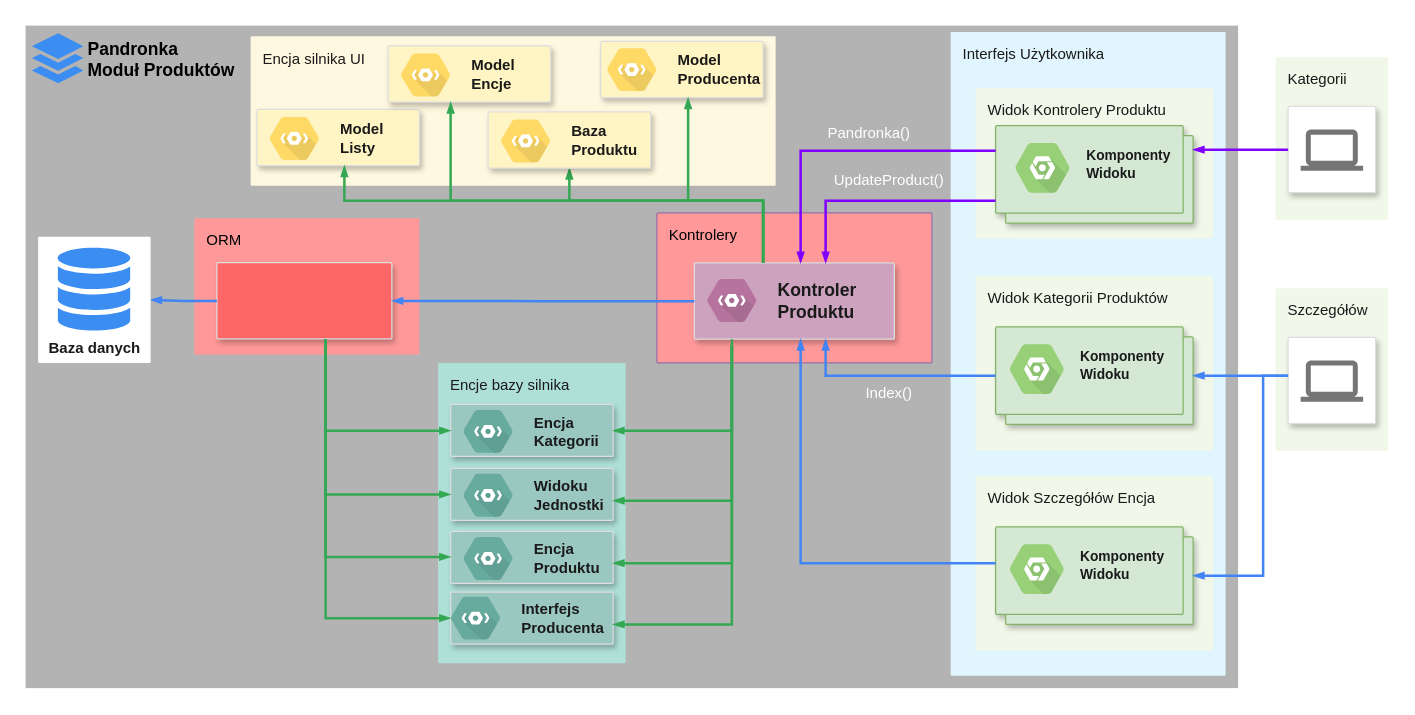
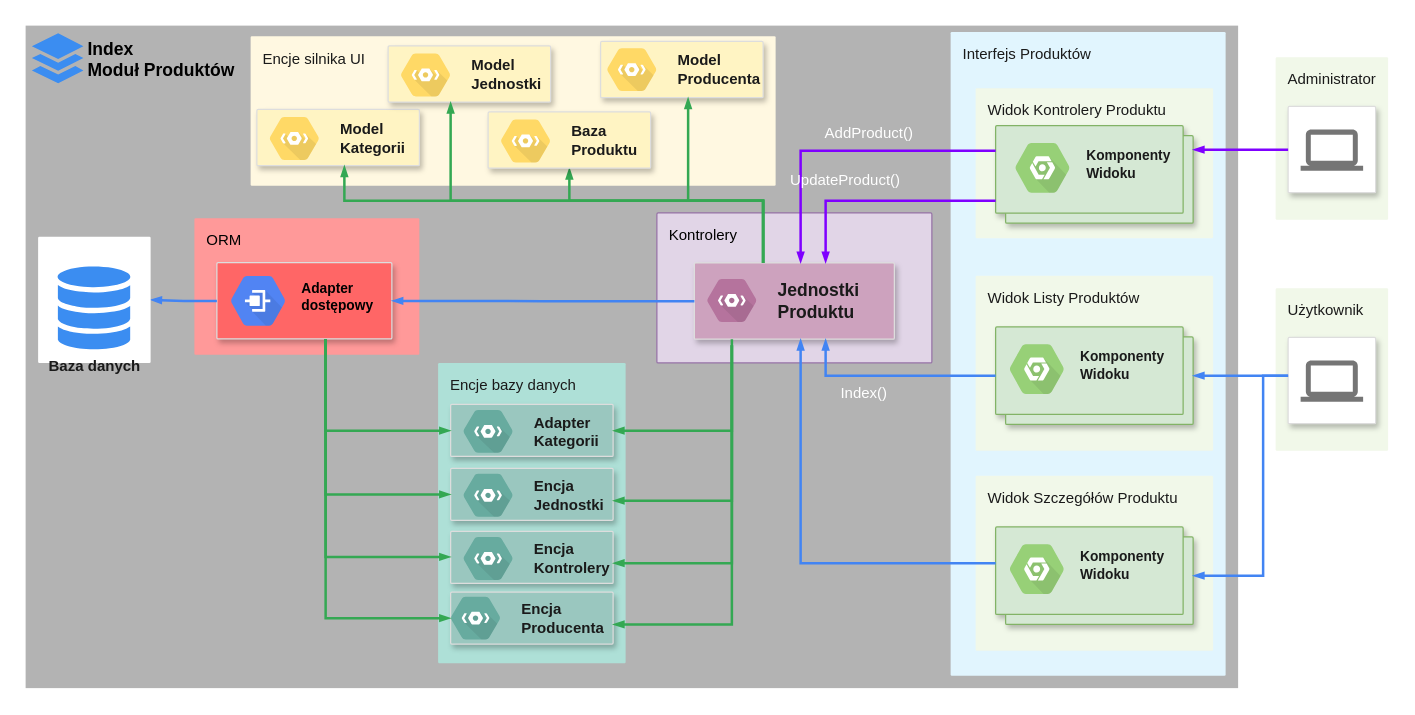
- <mxCell id="6" value="Interfejs Użytkownika" style="points=[[0,0,0],[0.25,0,0],[0.5,0,0],[0.75,0,0],[1,0,0],[1,0.25,0],[1,0.5,0],[1,0.75,0],[1,1,0],[0.75,1,0],[0.5,1,0],[0.25,1,0],[0,1,0],[0,0.75,0],[0,0.5,0],[0,0.25,0]];rounded=1;absoluteArcSize=1;arcSize=2;html=1;strokeColor=none;gradientColor=none;shadow=0;dashed=0;fontSize=12;align=left;verticalAlign=top;spacing=10;spacingTop=-4;fillColor=#E1F5FE;fontColor=#1A1A1A;" parent="1" vertex="1"><mxGeometry x="760" y="25" width="220" height="515" as="geometry" /></mxCell>
+ <mxCell id="6" value="Interfejs Produktów" style="points=[[0,0,0],[0.25,0,0],[0.5,0,0],[0.75,0,0],[1,0,0],[1,0.25,0],[1,0.5,0],[1,0.75,0],[1,1,0],[0.75,1,0],[0.5,1,0],[0.25,1,0],[0,1,0],[0,0.75,0],[0,0.5,0],[0,0.25,0]];rounded=1;absoluteArcSize=1;arcSize=2;html=1;strokeColor=none;gradientColor=none;shadow=0;dashed=0;fontSize=12;align=left;verticalAlign=top;spacing=10;spacingTop=-4;fillColor=#E1F5FE;fontColor=#1A1A1A;" parent="1" vertex="1"><mxGeometry x="760" y="25" width="220" height="515" as="geometry" /></mxCell>
- <mxCell id="2" value="&lt;div&gt;Pandronka&lt;/div&gt;&lt;div&gt;Moduł Produktów&lt;br&gt;&lt;/div&gt;" style="strokeColor=none;shadow=0;gradientColor=none;fontSize=14;align=left;spacing=10;9E9E9E;verticalAlign=top;spacingTop=-4;fontStyle=1;spacingLeft=40;html=1;fillColor=#B3B3B3;" parent="1" vertex="1"><mxGeometry x="20" y="20" width="970" height="530" as="geometry" /></mxCell>
+ <mxCell id="2" value="&lt;div&gt;Index&lt;/div&gt;&lt;div&gt;Moduł Produktów&lt;br&gt;&lt;/div&gt;" style="strokeColor=none;shadow=0;gradientColor=none;fontSize=14;align=left;spacing=10;9E9E9E;verticalAlign=top;spacingTop=-4;fontStyle=1;spacingLeft=40;html=1;fillColor=#B3B3B3;" parent="1" vertex="1"><mxGeometry x="20" y="20" width="970" height="530" as="geometry" /></mxCell>
- <mxCell id="18" value="Encja silnika UI" style="points=[[0,0,0],[0.25,0,0],[0.5,0,0],[0.75,0,0],[1,0,0],[1,0.25,0],[1,0.5,0],[1,0.75,0],[1,1,0],[0.75,1,0],[0.5,1,0],[0.25,1,0],[0,1,0],[0,0.75,0],[0,0.5,0],[0,0.25,0]];rounded=1;absoluteArcSize=1;arcSize=2;html=1;strokeColor=none;gradientColor=none;shadow=0;dashed=0;fontSize=12;align=left;verticalAlign=top;spacing=10;spacingTop=-4;fillColor=#FFF8E1;fontColor=#1A1A1A;" parent="1" vertex="1"><mxGeometry x="200" y="28.5" width="420" height="119.5" as="geometry" /></mxCell>
+ <mxCell id="18" value="Encje silnika UI" style="points=[[0,0,0],[0.25,0,0],[0.5,0,0],[0.75,0,0],[1,0,0],[1,0.25,0],[1,0.5,0],[1,0.75,0],[1,1,0],[0.75,1,0],[0.5,1,0],[0.25,1,0],[0,1,0],[0,0.75,0],[0,0.5,0],[0,0.25,0]];rounded=1;absoluteArcSize=1;arcSize=2;html=1;strokeColor=none;gradientColor=none;shadow=0;dashed=0;fontSize=12;align=left;verticalAlign=top;spacing=10;spacingTop=-4;fillColor=#FFF8E1;fontColor=#1A1A1A;" parent="1" vertex="1"><mxGeometry x="200" y="28.5" width="420" height="119.5" as="geometry" /></mxCell>
- <mxCell id="50" value="&lt;div&gt;Model&lt;/div&gt;&lt;div&gt;Encje&lt;br&gt;&lt;/div&gt;" style="dashed=0;connectable=0;html=1;strokeColor=none;shape=mxgraph.gcp2.hexIcon;prIcon=cloud_tools_for_powershell;part=1;labelPosition=right;verticalLabelPosition=middle;align=left;verticalAlign=middle;spacingLeft=5;fontSize=12;fontStyle=1;fillColor=#FFD966;fontColor=#1A1A1A;" parent="1" vertex="1"><mxGeometry x="310" y="34.19" width="60" height="50.5" as="geometry" /></mxCell>
+ <mxCell id="50" value="&lt;div&gt;Model&lt;/div&gt;&lt;div&gt;Jednostki&lt;br&gt;&lt;/div&gt;" style="dashed=0;connectable=0;html=1;strokeColor=none;shape=mxgraph.gcp2.hexIcon;prIcon=cloud_tools_for_powershell;part=1;labelPosition=right;verticalLabelPosition=middle;align=left;verticalAlign=middle;spacingLeft=5;fontSize=12;fontStyle=1;fillColor=#FFD966;fontColor=#1A1A1A;" parent="1" vertex="1"><mxGeometry x="310" y="34.19" width="60" height="50.5" as="geometry" /></mxCell>
- <mxCell id="37" value="Kategorii" style="rounded=1;absoluteArcSize=1;arcSize=2;html=1;strokeColor=none;gradientColor=none;shadow=0;dashed=0;strokeColor=none;fontSize=12;align=left;verticalAlign=top;spacing=10;spacingTop=-4;fillColor=#F1F8E9;fontColor=#1A1A1A;" parent="1" vertex="1"><mxGeometry x="1020" y="45.25" width="90" height="130" as="geometry" /></mxCell>
+ <mxCell id="37" value="Administrator" style="rounded=1;absoluteArcSize=1;arcSize=2;html=1;strokeColor=none;gradientColor=none;shadow=0;dashed=0;strokeColor=none;fontSize=12;align=left;verticalAlign=top;spacing=10;spacingTop=-4;fillColor=#F1F8E9;fontColor=#1A1A1A;" parent="1" vertex="1"><mxGeometry x="1020" y="45.25" width="90" height="130" as="geometry" /></mxCell>
- <mxCell id="31" value="Pandronka()" style="text;html=1;align=center;verticalAlign=middle;whiteSpace=wrap;rounded=0;fontColor=#FFFFFF;" parent="1" vertex="1"><mxGeometry x="675" y="95.5" width="40" height="20" as="geometry" /></mxCell>
+ <mxCell id="31" value="AddProduct()" style="text;html=1;align=center;verticalAlign=middle;whiteSpace=wrap;rounded=0;fontColor=#FFFFFF;" parent="1" vertex="1"><mxGeometry x="675" y="95.5" width="40" height="20" as="geometry" /></mxCell>
- <mxCell id="42" value="&lt;div&gt;Model&lt;/div&gt;&lt;div&gt;Listy&lt;br&gt;&lt;/div&gt;" style="dashed=0;connectable=0;html=1;strokeColor=none;shape=mxgraph.gcp2.hexIcon;prIcon=cloud_tools_for_powershell;part=1;labelPosition=right;verticalLabelPosition=middle;align=left;verticalAlign=middle;spacingLeft=5;fontSize=12;fontStyle=1;fillColor=#FFD966;fontColor=#1A1A1A;" parent="1" vertex="1"><mxGeometry x="205" y="85" width="60" height="50.5" as="geometry" /></mxCell>
+ <mxCell id="42" value="&lt;div&gt;Model&lt;/div&gt;&lt;div&gt;Kategorii&lt;br&gt;&lt;/div&gt;" style="dashed=0;connectable=0;html=1;strokeColor=none;shape=mxgraph.gcp2.hexIcon;prIcon=cloud_tools_for_powershell;part=1;labelPosition=right;verticalLabelPosition=middle;align=left;verticalAlign=middle;spacingLeft=5;fontSize=12;fontStyle=1;fillColor=#FFD966;fontColor=#1A1A1A;" parent="1" vertex="1"><mxGeometry x="205" y="85" width="60" height="50.5" as="geometry" /></mxCell>
- <mxCell id="48" value="UpdateProduct()" style="text;html=1;align=center;verticalAlign=middle;whiteSpace=wrap;rounded=0;fontColor=#FFFFFF;" parent="1" vertex="1"><mxGeometry x="691" y="133.69" width="40" height="20" as="geometry" /></mxCell>
+ <mxCell id="48" value="UpdateProduct()" style="text;html=1;align=center;verticalAlign=middle;whiteSpace=wrap;rounded=0;fontColor=#FFFFFF;" parent="1" vertex="1"><mxGeometry x="656" y="133.69" width="40" height="20" as="geometry" /></mxCell>
- <mxCell id="12" value="Kontrolery" style="points=[[0,0,0],[0.25,0,0],[0.5,0,0],[0.75,0,0],[1,0,0],[1,0.25,0],[1,0.5,0],[1,0.75,0],[1,1,0],[0.75,1,0],[0.5,1,0],[0.25,1,0],[0,1,0],[0,0.75,0],[0,0.5,0],[0,0.25,0]];rounded=1;absoluteArcSize=1;arcSize=2;html=1;strokeColor=#9673a6;shadow=0;dashed=0;fontSize=12;align=left;verticalAlign=top;spacing=10;spacingTop=-4;fillColor=#ff9999;" parent="1" vertex="1"><mxGeometry x="525" y="169.87" width="220" height="120" as="geometry" /></mxCell>
+ <mxCell id="12" value="Kontrolery" style="points=[[0,0,0],[0.25,0,0],[0.5,0,0],[0.75,0,0],[1,0,0],[1,0.25,0],[1,0.5,0],[1,0.75,0],[1,1,0],[0.75,1,0],[0.5,1,0],[0.25,1,0],[0,1,0],[0,0.75,0],[0,0.5,0],[0,0.25,0]];rounded=1;absoluteArcSize=1;arcSize=2;html=1;strokeColor=#9673a6;shadow=0;dashed=0;fontSize=12;align=left;verticalAlign=top;spacing=10;spacingTop=-4;fillColor=#e1d5e7;" parent="1" vertex="1"><mxGeometry x="525" y="169.87" width="220" height="120" as="geometry" /></mxCell>
- <mxCell id="27" value="&lt;b&gt;Baza danych&lt;/b&gt;" style="html=1;aspect=fixed;strokeColor=none;shadow=0;align=center;verticalAlign=top;fillColor=#3B8DF1;shape=mxgraph.gcp2.cloud_monitoring;fontColor=#1A1A1A;labelPosition=center;verticalLabelPosition=bottom;" parent="1" vertex="1"><mxGeometry x="45" y="197.62" width="60" height="66.67" as="geometry" /></mxCell>
+ <mxCell id="27" value="&lt;b&gt;Baza danych&lt;/b&gt;" style="html=1;aspect=fixed;strokeColor=none;shadow=0;align=center;verticalAlign=top;fillColor=#3B8DF1;shape=mxgraph.gcp2.cloud_monitoring;fontColor=#1A1A1A;labelPosition=center;verticalLabelPosition=bottom;" parent="1" vertex="1"><mxGeometry x="45" y="212.62" width="60" height="66.67" as="geometry" /></mxCell>
- <mxCell id="10" value="Widok Kategorii Produktów" style="points=[[0,0,0],[0.25,0,0],[0.5,0,0],[0.75,0,0],[1,0,0],[1,0.25,0],[1,0.5,0],[1,0.75,0],[1,1,0],[0.75,1,0],[0.5,1,0],[0.25,1,0],[0,1,0],[0,0.75,0],[0,0.5,0],[0,0.25,0]];rounded=1;absoluteArcSize=1;arcSize=2;html=1;strokeColor=none;gradientColor=none;shadow=0;dashed=0;fontSize=12;align=left;verticalAlign=top;spacing=10;spacingTop=-4;fillColor=#F1F8E9;fontColor=#1A1A1A;" parent="1" vertex="1"><mxGeometry x="780" y="220" width="190" height="140" as="geometry" /></mxCell>
+ <mxCell id="10" value="Widok Listy Produktów" style="points=[[0,0,0],[0.25,0,0],[0.5,0,0],[0.75,0,0],[1,0,0],[1,0.25,0],[1,0.5,0],[1,0.75,0],[1,1,0],[0.75,1,0],[0.5,1,0],[0.25,1,0],[0,1,0],[0,0.75,0],[0,0.5,0],[0,0.25,0]];rounded=1;absoluteArcSize=1;arcSize=2;html=1;strokeColor=none;gradientColor=none;shadow=0;dashed=0;fontSize=12;align=left;verticalAlign=top;spacing=10;spacingTop=-4;fillColor=#F1F8E9;fontColor=#1A1A1A;" parent="1" vertex="1"><mxGeometry x="780" y="220" width="190" height="140" as="geometry" /></mxCell>
+ <mxCell id="22" value="&lt;div&gt;Adapter &lt;br&gt;&lt;/div&gt;&lt;div&gt;dostępowy&lt;/div&gt;" style="html=1;fillColor=#5184F3;strokeColor=none;verticalAlign=middle;labelPosition=right;verticalLabelPosition=middle;align=left;spacingTop=-6;fontSize=11;fontStyle=1;shape=mxgraph.gcp2.hexIcon;prIcon=dedicated_interconnect" parent="1" vertex="1"><mxGeometry x="173" y="210.94" width="66" height="58.5" as="geometry" /></mxCell>
- <mxCell id="14" value="&lt;div&gt;&lt;font style=&quot;font-size: 14px&quot; color=&quot;#1A1A1A&quot;&gt;Kontroler &lt;br&gt;&lt;/font&gt;&lt;/div&gt;&lt;div&gt;&lt;font style=&quot;font-size: 14px&quot; color=&quot;#1A1A1A&quot;&gt;Produktu&lt;/font&gt;&lt;/div&gt;" style="dashed=0;connectable=0;html=1;strokeColor=none;shape=mxgraph.gcp2.hexIcon;prIcon=cloud_tools_for_powershell;part=1;labelPosition=right;verticalLabelPosition=middle;align=left;verticalAlign=middle;spacingLeft=5;fontColor=#999999;fontSize=12;fillColor=#B5739D;fontStyle=1" parent="1" vertex="1"><mxGeometry x="555" y="214.62" width="60" height="50.5" as="geometry" /></mxCell>
+ <mxCell id="14" value="&lt;div&gt;&lt;font style=&quot;font-size: 14px&quot; color=&quot;#1A1A1A&quot;&gt;Jednostki &lt;br&gt;&lt;/font&gt;&lt;/div&gt;&lt;div&gt;&lt;font style=&quot;font-size: 14px&quot; color=&quot;#1A1A1A&quot;&gt;Produktu&lt;/font&gt;&lt;/div&gt;" style="dashed=0;connectable=0;html=1;strokeColor=none;shape=mxgraph.gcp2.hexIcon;prIcon=cloud_tools_for_powershell;part=1;labelPosition=right;verticalLabelPosition=middle;align=left;verticalAlign=middle;spacingLeft=5;fontColor=#999999;fontSize=12;fillColor=#B5739D;fontStyle=1" parent="1" vertex="1"><mxGeometry x="555" y="214.62" width="60" height="50.5" as="geometry" /></mxCell>
- <mxCell id="3" value="Szczegółów" style="rounded=1;absoluteArcSize=1;arcSize=2;html=1;strokeColor=none;gradientColor=none;shadow=0;dashed=0;strokeColor=none;fontSize=12;align=left;verticalAlign=top;spacing=10;spacingTop=-4;fillColor=#F1F8E9;fontColor=#1A1A1A;" parent="1" vertex="1"><mxGeometry x="1020" y="230" width="90" height="130" as="geometry" /></mxCell>
+ <mxCell id="3" value="Użytkownik" style="rounded=1;absoluteArcSize=1;arcSize=2;html=1;strokeColor=none;gradientColor=none;shadow=0;dashed=0;strokeColor=none;fontSize=12;align=left;verticalAlign=top;spacing=10;spacingTop=-4;fillColor=#F1F8E9;fontColor=#1A1A1A;" parent="1" vertex="1"><mxGeometry x="1020" y="230" width="90" height="130" as="geometry" /></mxCell>
- <mxCell id="19" value="Encje bazy silnika" style="points=[[0,0,0],[0.25,0,0],[0.5,0,0],[0.75,0,0],[1,0,0],[1,0.25,0],[1,0.5,0],[1,0.75,0],[1,1,0],[0.75,1,0],[0.5,1,0],[0.25,1,0],[0,1,0],[0,0.75,0],[0,0.5,0],[0,0.25,0]];rounded=1;absoluteArcSize=1;arcSize=2;html=1;strokeColor=none;gradientColor=none;shadow=0;dashed=0;fontSize=12;align=left;verticalAlign=top;spacing=10;spacingTop=-4;fontColor=#1A1A1A;fillColor=#AEE0D7;" parent="1" vertex="1"><mxGeometry x="350" y="289.87" width="150" height="240.13" as="geometry" /></mxCell>
+ <mxCell id="19" value="Encje bazy danych" style="points=[[0,0,0],[0.25,0,0],[0.5,0,0],[0.75,0,0],[1,0,0],[1,0.25,0],[1,0.5,0],[1,0.75,0],[1,1,0],[0.75,1,0],[0.5,1,0],[0.25,1,0],[0,1,0],[0,0.75,0],[0,0.5,0],[0,0.25,0]];rounded=1;absoluteArcSize=1;arcSize=2;html=1;strokeColor=none;gradientColor=none;shadow=0;dashed=0;fontSize=12;align=left;verticalAlign=top;spacing=10;spacingTop=-4;fontColor=#1A1A1A;fillColor=#AEE0D7;" parent="1" vertex="1"><mxGeometry x="350" y="289.87" width="150" height="240.13" as="geometry" /></mxCell>
- <mxCell id="35" value="Index()" style="text;html=1;align=center;verticalAlign=middle;whiteSpace=wrap;rounded=0;fontColor=#FFFFFF;" parent="1" vertex="1"><mxGeometry x="691" y="304" width="40" height="20" as="geometry" /></mxCell>
+ <mxCell id="35" value="Index()" style="text;html=1;align=center;verticalAlign=middle;whiteSpace=wrap;rounded=0;fontColor=#FFFFFF;" parent="1" vertex="1"><mxGeometry x="671" y="304" width="40" height="20" as="geometry" /></mxCell>
- <mxCell id="44" value="&lt;div&gt;Encja &lt;br&gt;&lt;/div&gt;&lt;div&gt;Kategorii&lt;/div&gt;" style="dashed=0;connectable=0;html=1;strokeColor=none;shape=mxgraph.gcp2.hexIcon;prIcon=cloud_tools_for_powershell;part=1;labelPosition=right;verticalLabelPosition=middle;align=left;verticalAlign=middle;spacingLeft=5;fontSize=12;fontStyle=1;fillColor=#67AB9F;fontColor=#1A1A1A;" parent="1" vertex="1"><mxGeometry x="360" y="319.37" width="60" height="50.5" as="geometry" /></mxCell>
+ <mxCell id="44" value="&lt;div&gt;Adapter &lt;br&gt;&lt;/div&gt;&lt;div&gt;Kategorii&lt;/div&gt;" style="dashed=0;connectable=0;html=1;strokeColor=none;shape=mxgraph.gcp2.hexIcon;prIcon=cloud_tools_for_powershell;part=1;labelPosition=right;verticalLabelPosition=middle;align=left;verticalAlign=middle;spacingLeft=5;fontSize=12;fontStyle=1;fillColor=#67AB9F;fontColor=#1A1A1A;" parent="1" vertex="1"><mxGeometry x="360" y="319.37" width="60" height="50.5" as="geometry" /></mxCell>
- <mxCell id="58" value="&lt;div&gt;Widoku &lt;br&gt;&lt;/div&gt;&lt;div&gt;Jednostki&lt;/div&gt;" style="dashed=0;connectable=0;html=1;strokeColor=none;shape=mxgraph.gcp2.hexIcon;prIcon=cloud_tools_for_powershell;part=1;labelPosition=right;verticalLabelPosition=middle;align=left;verticalAlign=middle;spacingLeft=5;fontSize=12;fontStyle=1;fillColor=#67AB9F;fontColor=#1A1A1A;" parent="1" vertex="1"><mxGeometry x="360" y="370.5" width="60" height="50.5" as="geometry" /></mxCell>
+ <mxCell id="58" value="&lt;div&gt;Encja &lt;br&gt;&lt;/div&gt;&lt;div&gt;Jednostki&lt;/div&gt;" style="dashed=0;connectable=0;html=1;strokeColor=none;shape=mxgraph.gcp2.hexIcon;prIcon=cloud_tools_for_powershell;part=1;labelPosition=right;verticalLabelPosition=middle;align=left;verticalAlign=middle;spacingLeft=5;fontSize=12;fontStyle=1;fillColor=#67AB9F;fontColor=#1A1A1A;" parent="1" vertex="1"><mxGeometry x="360" y="370.5" width="60" height="50.5" as="geometry" /></mxCell>
- <mxCell id="28" value="Widok Szczegółów Encja" style="points=[[0,0,0],[0.25,0,0],[0.5,0,0],[0.75,0,0],[1,0,0],[1,0.25,0],[1,0.5,0],[1,0.75,0],[1,1,0],[0.75,1,0],[0.5,1,0],[0.25,1,0],[0,1,0],[0,0.75,0],[0,0.5,0],[0,0.25,0]];rounded=1;absoluteArcSize=1;arcSize=2;html=1;strokeColor=none;gradientColor=none;shadow=0;dashed=0;fontSize=12;align=left;verticalAlign=top;spacing=10;spacingTop=-4;fillColor=#F1F8E9;fontColor=#1A1A1A;" parent="1" vertex="1"><mxGeometry x="780" y="380" width="190" height="140" as="geometry" /></mxCell>
+ <mxCell id="28" value="Widok Szczegółów Produktu" style="points=[[0,0,0],[0.25,0,0],[0.5,0,0],[0.75,0,0],[1,0,0],[1,0.25,0],[1,0.5,0],[1,0.75,0],[1,1,0],[0.75,1,0],[0.5,1,0],[0.25,1,0],[0,1,0],[0,0.75,0],[0,0.5,0],[0,0.25,0]];rounded=1;absoluteArcSize=1;arcSize=2;html=1;strokeColor=none;gradientColor=none;shadow=0;dashed=0;fontSize=12;align=left;verticalAlign=top;spacing=10;spacingTop=-4;fillColor=#F1F8E9;fontColor=#1A1A1A;" parent="1" vertex="1"><mxGeometry x="780" y="380" width="190" height="140" as="geometry" /></mxCell>
- <mxCell id="60" value="&lt;div&gt;Encja &lt;br&gt;&lt;/div&gt;&lt;div&gt;Produktu&lt;/div&gt;" style="dashed=0;connectable=0;html=1;strokeColor=none;shape=mxgraph.gcp2.hexIcon;prIcon=cloud_tools_for_powershell;part=1;labelPosition=right;verticalLabelPosition=middle;align=left;verticalAlign=middle;spacingLeft=5;fontSize=12;fontStyle=1;fillColor=#67AB9F;fontColor=#1A1A1A;" parent="1" vertex="1"><mxGeometry x="360" y="421" width="60" height="50.5" as="geometry" /></mxCell>
+ <mxCell id="60" value="&lt;div&gt;Encja &lt;br&gt;&lt;/div&gt;&lt;div&gt;Kontrolery&lt;/div&gt;" style="dashed=0;connectable=0;html=1;strokeColor=none;shape=mxgraph.gcp2.hexIcon;prIcon=cloud_tools_for_powershell;part=1;labelPosition=right;verticalLabelPosition=middle;align=left;verticalAlign=middle;spacingLeft=5;fontSize=12;fontStyle=1;fillColor=#67AB9F;fontColor=#1A1A1A;" parent="1" vertex="1"><mxGeometry x="360" y="421" width="60" height="50.5" as="geometry" /></mxCell>
- <mxCell id="62" value="&lt;div&gt;Interfejs &lt;br&gt;&lt;/div&gt;&lt;div&gt;Producenta&lt;/div&gt;" style="dashed=0;connectable=0;html=1;strokeColor=none;shape=mxgraph.gcp2.hexIcon;prIcon=cloud_tools_for_powershell;part=1;labelPosition=right;verticalLabelPosition=middle;align=left;verticalAlign=middle;spacingLeft=5;fontSize=12;fontStyle=1;fillColor=#67AB9F;fontColor=#1A1A1A;" parent="1" vertex="1"><mxGeometry x="350" y="468.72" width="60" height="50.5" as="geometry" /></mxCell>
+ <mxCell id="62" value="&lt;div&gt;Encja &lt;br&gt;&lt;/div&gt;&lt;div&gt;Producenta&lt;/div&gt;" style="dashed=0;connectable=0;html=1;strokeColor=none;shape=mxgraph.gcp2.hexIcon;prIcon=cloud_tools_for_powershell;part=1;labelPosition=right;verticalLabelPosition=middle;align=left;verticalAlign=middle;spacingLeft=5;fontSize=12;fontStyle=1;fillColor=#67AB9F;fontColor=#1A1A1A;" parent="1" vertex="1"><mxGeometry x="350" y="468.72" width="60" height="50.5" as="geometry" /></mxCell>
